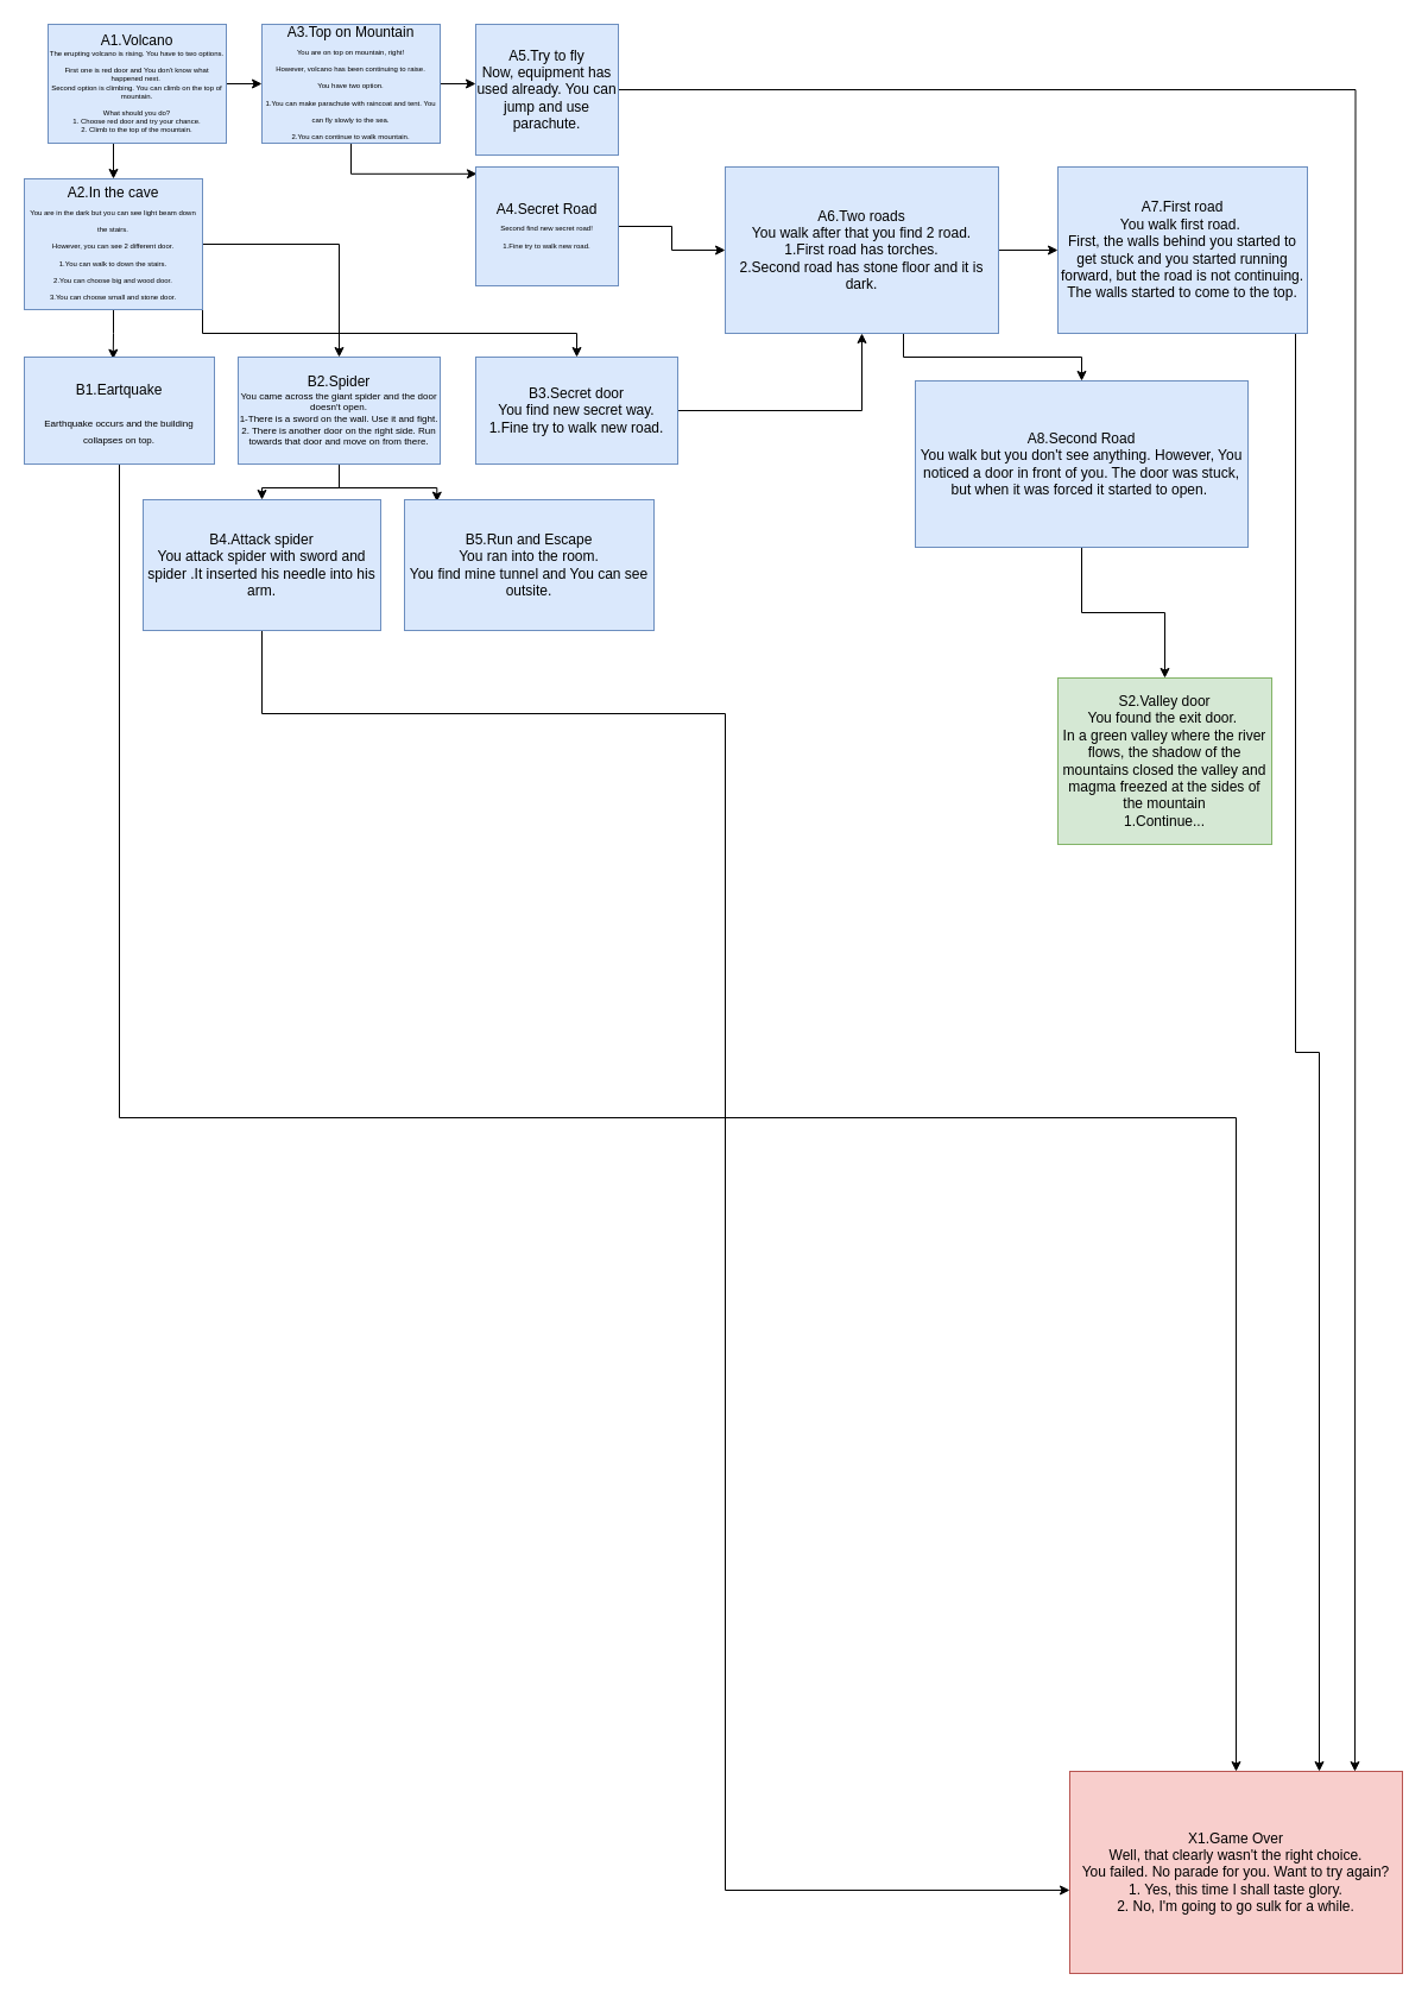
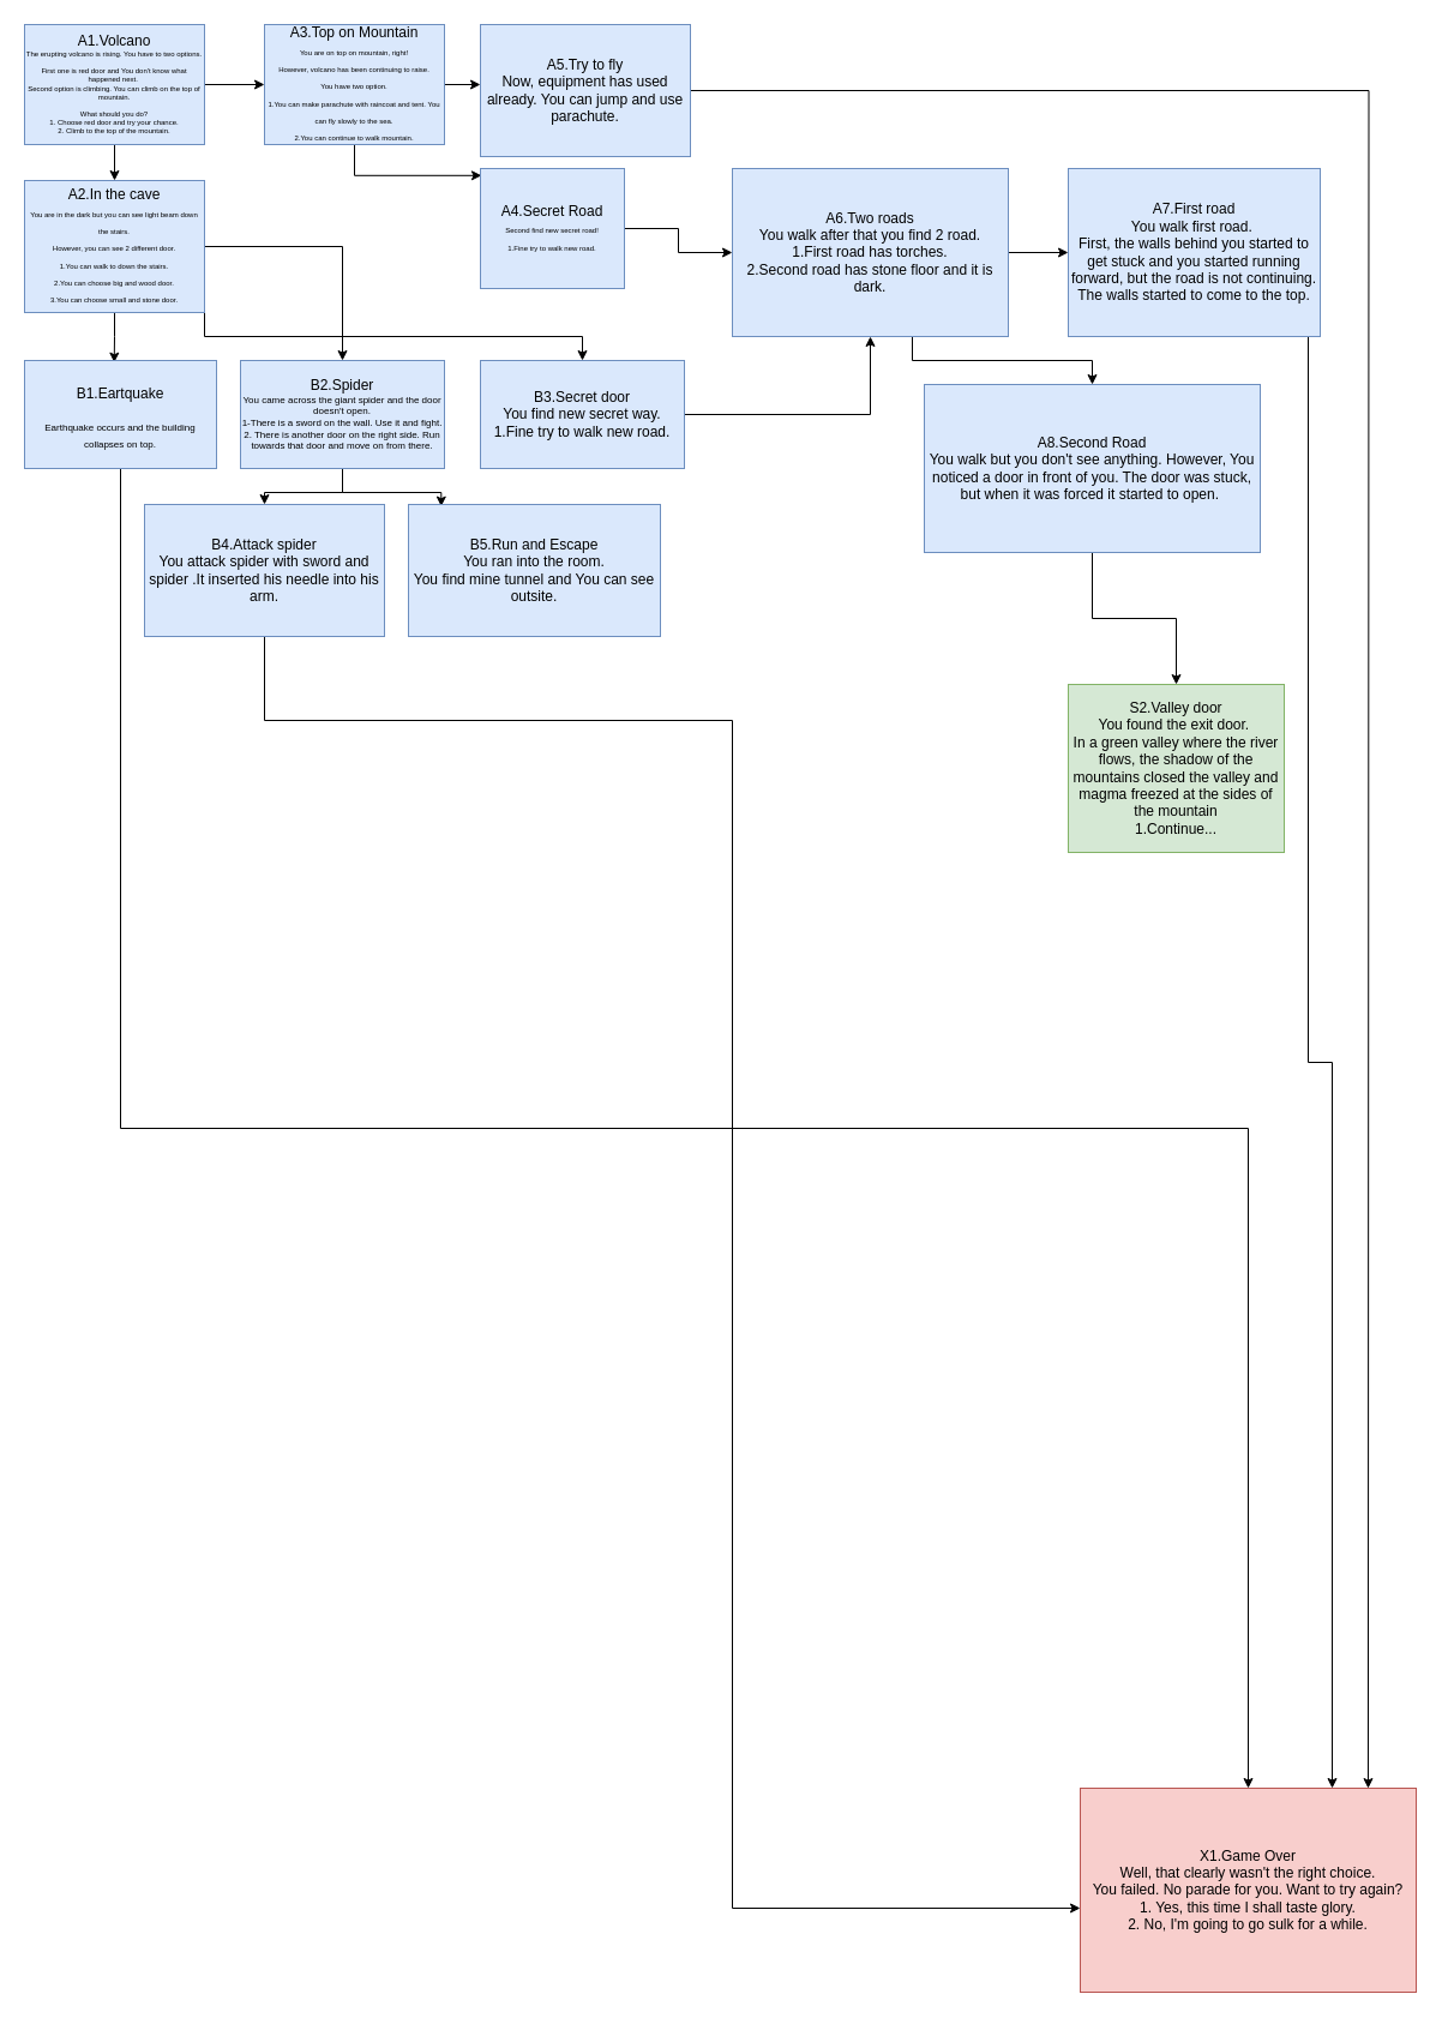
- <mxCell id="4" value="A1.Volcano&lt;br style=&quot;font-size: 6px&quot;&gt;&lt;div style=&quot;font-size: 6px&quot;&gt;&lt;font style=&quot;font-size: 6px&quot;&gt;The erupting volcano is rising. You have to two options.&lt;/font&gt;&lt;/div&gt;&lt;div style=&quot;font-size: 6px&quot;&gt;&lt;font style=&quot;font-size: 6px&quot;&gt;&lt;br&gt;&lt;/font&gt;&lt;/div&gt;&lt;div style=&quot;font-size: 6px&quot;&gt;&lt;font style=&quot;font-size: 6px&quot;&gt;First one is red door and You don't know what happened next.&amp;nbsp;&lt;/font&gt;&lt;/div&gt;&lt;div style=&quot;font-size: 6px&quot;&gt;&lt;font style=&quot;font-size: 6px&quot;&gt;Second option is climbing. You can climb on the top of mountain.&lt;/font&gt;&lt;/div&gt;&lt;div style=&quot;font-size: 6px&quot;&gt;&lt;font style=&quot;font-size: 6px&quot;&gt;&lt;br&gt;&lt;/font&gt;&lt;/div&gt;&lt;div style=&quot;font-size: 6px&quot;&gt;&lt;font style=&quot;font-size: 6px&quot;&gt;What should you do?&lt;/font&gt;&lt;/div&gt;&lt;div style=&quot;font-size: 6px&quot;&gt;&lt;font style=&quot;font-size: 6px&quot;&gt;1. Choose red door and try your chance.&lt;/font&gt;&lt;/div&gt;&lt;div style=&quot;font-size: 6px&quot;&gt;&lt;font style=&quot;font-size: 6px&quot;&gt;2. Climb to the top of the mountain.&lt;/font&gt;&lt;/div&gt;" style="rounded=0;whiteSpace=wrap;html=1;fillColor=#dae8fc;strokeColor=#6c8ebf;" parent="1" vertex="1"><mxGeometry x="40" y="20" width="150" height="100" as="geometry" /></mxCell>
+ <mxCell id="4" value="A1.Volcano&lt;br style=&quot;font-size: 6px&quot;&gt;&lt;div style=&quot;font-size: 6px&quot;&gt;&lt;font style=&quot;font-size: 6px&quot;&gt;The erupting volcano is rising. You have to two options.&lt;/font&gt;&lt;/div&gt;&lt;div style=&quot;font-size: 6px&quot;&gt;&lt;font style=&quot;font-size: 6px&quot;&gt;&lt;br&gt;&lt;/font&gt;&lt;/div&gt;&lt;div style=&quot;font-size: 6px&quot;&gt;&lt;font style=&quot;font-size: 6px&quot;&gt;First one is red door and You don't know what happened next.&amp;nbsp;&lt;/font&gt;&lt;/div&gt;&lt;div style=&quot;font-size: 6px&quot;&gt;&lt;font style=&quot;font-size: 6px&quot;&gt;Second option is climbing. You can climb on the top of mountain.&lt;/font&gt;&lt;/div&gt;&lt;div style=&quot;font-size: 6px&quot;&gt;&lt;font style=&quot;font-size: 6px&quot;&gt;&lt;br&gt;&lt;/font&gt;&lt;/div&gt;&lt;div style=&quot;font-size: 6px&quot;&gt;&lt;font style=&quot;font-size: 6px&quot;&gt;What should you do?&lt;/font&gt;&lt;/div&gt;&lt;div style=&quot;font-size: 6px&quot;&gt;&lt;font style=&quot;font-size: 6px&quot;&gt;1. Choose red door and try your chance.&lt;/font&gt;&lt;/div&gt;&lt;div style=&quot;font-size: 6px&quot;&gt;&lt;font style=&quot;font-size: 6px&quot;&gt;2. Climb to the top of the mountain.&lt;/font&gt;&lt;/div&gt;" style="rounded=0;whiteSpace=wrap;html=1;fillColor=#dae8fc;strokeColor=#6c8ebf;" parent="1" vertex="1"><mxGeometry width="150" height="100" as="geometry" x="20" y="20" /></mxCell>
- <mxCell id="14" value="A5.Try to fly&lt;br&gt;Now, equipment has used already. You can jump and use parachute." style="rounded=0;whiteSpace=wrap;html=1;fillColor=#dae8fc;strokeColor=#6c8ebf;" parent="1" vertex="1"><mxGeometry x="400" width="120" height="110" as="geometry" y="20" /></mxCell>
+ <mxCell id="14" value="A5.Try to fly&lt;br&gt;Now, equipment has used already. You can jump and use parachute." style="rounded=0;whiteSpace=wrap;html=1;fillColor=#dae8fc;strokeColor=#6c8ebf;" parent="1" vertex="1"><mxGeometry x="400" y="20" width="175" height="110" as="geometry" /></mxCell>
